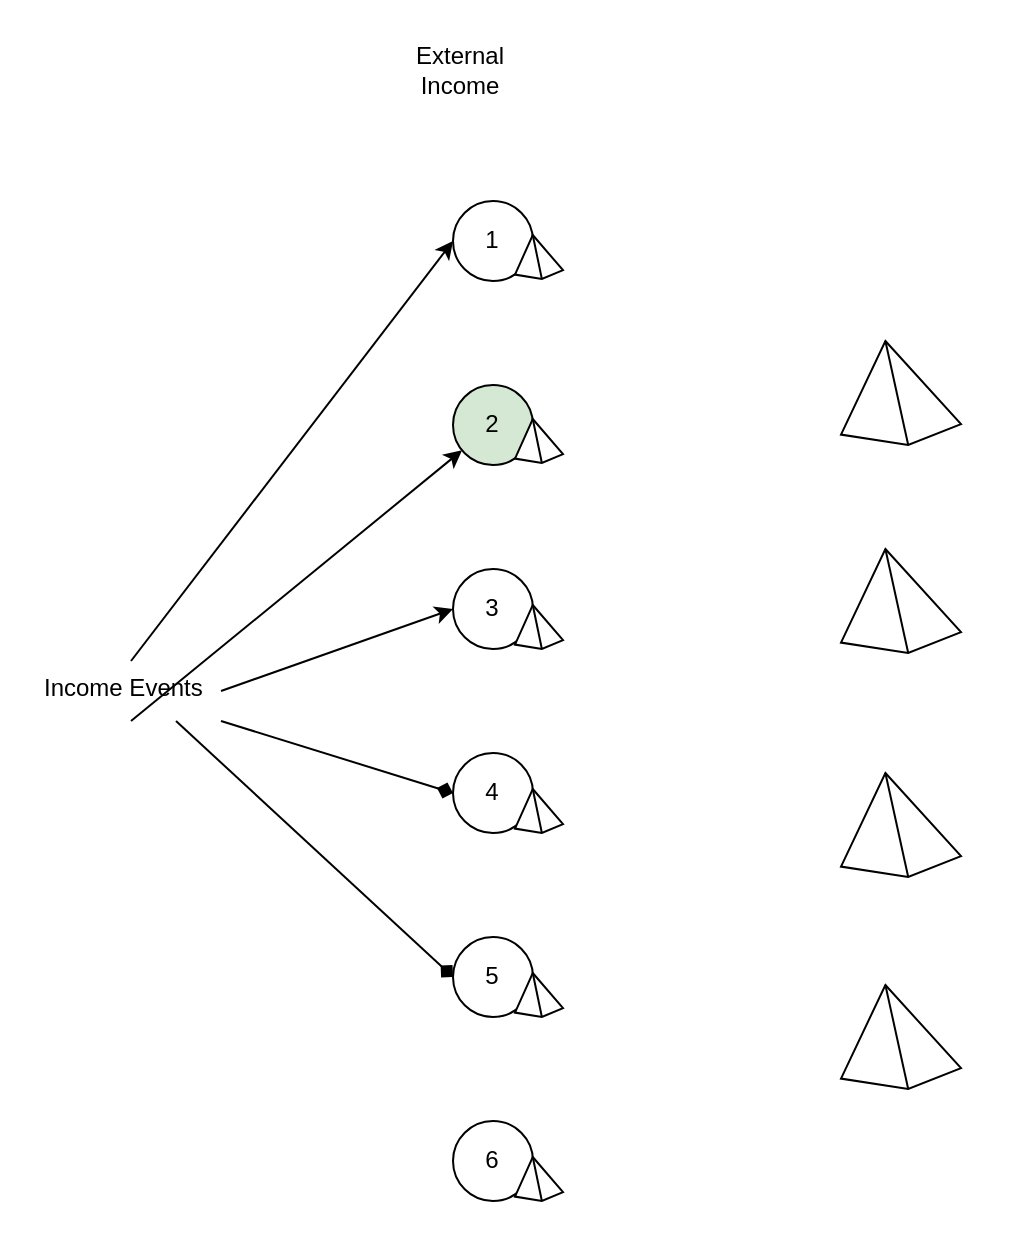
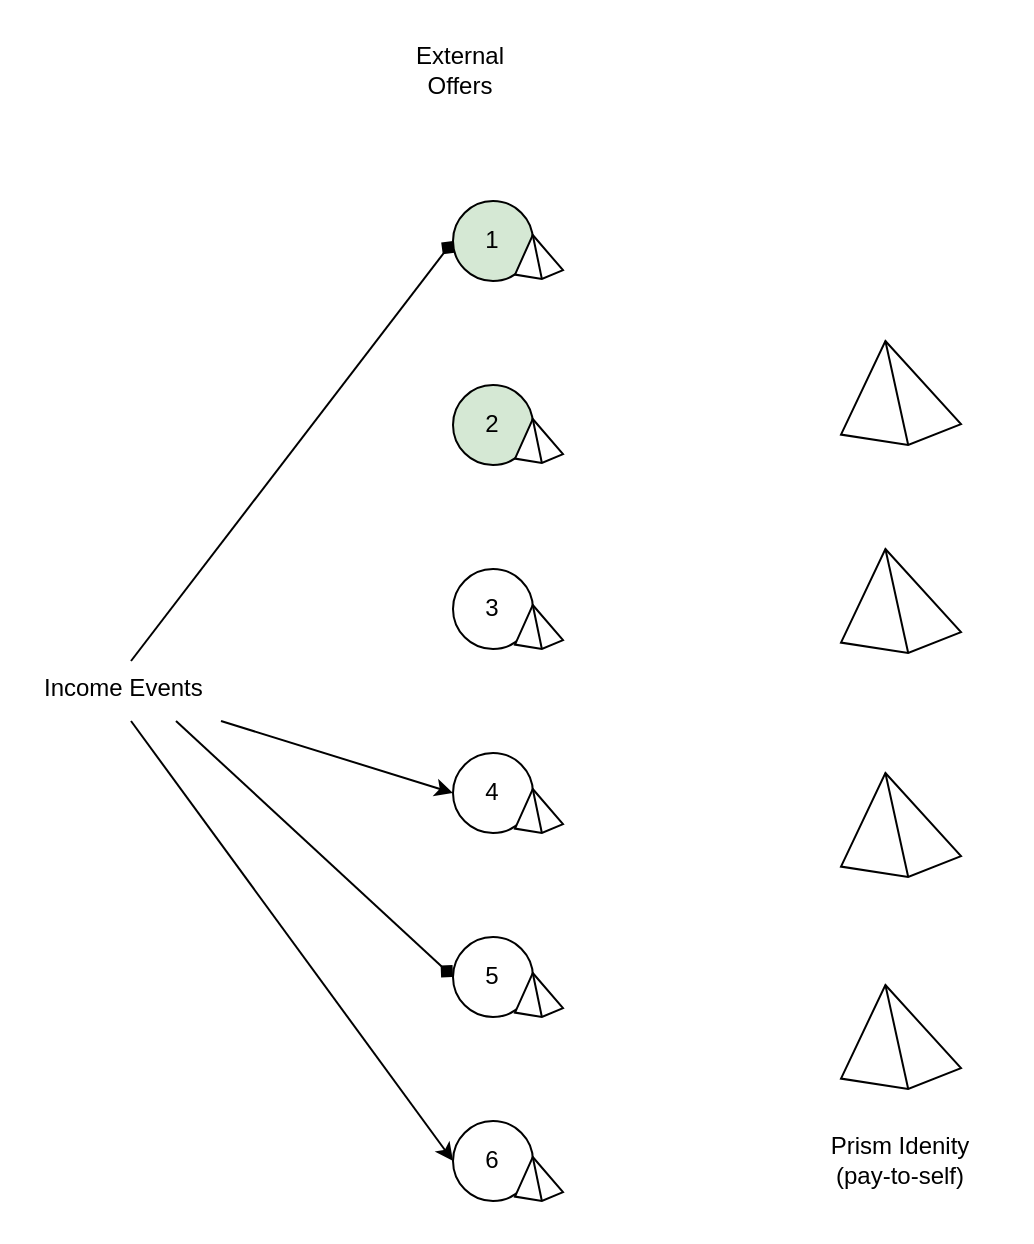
- <mxCell id="12" value="External Income" style="text;html=1;align=center;verticalAlign=middle;whiteSpace=wrap;rounded=0;" vertex="1" parent="1"><mxGeometry x="200" y="20" width="60" height="30" as="geometry" /></mxCell>
+ <mxCell id="12" value="External Offers" style="text;html=1;align=center;verticalAlign=middle;whiteSpace=wrap;rounded=0;" vertex="1" parent="1"><mxGeometry x="200" y="20" width="60" height="30" as="geometry" /></mxCell>
- <mxCell id="7" value="1" style="ellipse;whiteSpace=wrap;html=1;aspect=fixed;direction=south;" vertex="1" parent="1"><mxGeometry x="226" y="100" width="40" height="40" as="geometry" /></mxCell>
+ <mxCell id="7" value="1" style="ellipse;whiteSpace=wrap;html=1;aspect=fixed;direction=south;fillColor=#d5e8d4;" vertex="1" parent="1"><mxGeometry x="226" y="100" width="40" height="40" as="geometry" /></mxCell>
- <mxCell id="14" value="" style="endArrow=classic;html=1;rounded=0;exitX=0.5;exitY=0;exitDx=0;exitDy=0;entryX=0.5;entryY=1;entryDx=0;entryDy=0;" edge="1" parent="1" source="13" target="7"><mxGeometry width="50" height="50" relative="1" as="geometry"><mxPoint x="360" y="310" as="sourcePoint" /><mxPoint x="410" y="260" as="targetPoint" /></mxGeometry></mxCell>
+ <mxCell id="14" value="" style="endArrow=diamond;html=1;rounded=0;exitX=0.5;exitY=0;exitDx=0;exitDy=0;entryX=0.5;entryY=1;entryDx=0;entryDy=0;" edge="1" parent="1" source="13" target="7"><mxGeometry width="50" height="50" relative="1" as="geometry"><mxPoint x="360" y="310" as="sourcePoint" /><mxPoint x="410" y="260" as="targetPoint" /></mxGeometry></mxCell>
- <mxCell id="18" value="" style="endArrow=classic;html=1;rounded=0;exitX=0.5;exitY=1;exitDx=0;exitDy=0;" edge="1" parent="1" source="13" target="6"><mxGeometry width="50" height="50" relative="1" as="geometry"><mxPoint x="160" y="380" as="sourcePoint" /><mxPoint x="276" y="170" as="targetPoint" /></mxGeometry></mxCell>
+ <mxCell id="18" value="" style="endArrow=classic;html=1;rounded=0;exitX=0.5;exitY=1;exitDx=0;exitDy=0;entryX=0.5;entryY=1;entryDx=0;entryDy=0;" edge="1" parent="1" source="13" target="2"><mxGeometry width="50" height="50" relative="1" as="geometry"><mxPoint x="160" y="380" as="sourcePoint" /><mxPoint x="276" y="170" as="targetPoint" /></mxGeometry></mxCell>
- <mxCell id="15" value="" style="endArrow=classic;html=1;rounded=0;exitX=1;exitY=0.5;exitDx=0;exitDy=0;entryX=0.5;entryY=1;entryDx=0;entryDy=0;" edge="1" parent="1" source="13" target="5"><mxGeometry width="50" height="50" relative="1" as="geometry"><mxPoint x="130" y="350" as="sourcePoint" /><mxPoint x="246" y="140" as="targetPoint" /></mxGeometry></mxCell>
- <mxCell id="16" value="" style="endArrow=diamond;html=1;rounded=0;exitX=1;exitY=1;exitDx=0;exitDy=0;entryX=0.5;entryY=1;entryDx=0;entryDy=0;" edge="1" parent="1" source="13" target="4"><mxGeometry width="50" height="50" relative="1" as="geometry"><mxPoint x="140" y="360" as="sourcePoint" /><mxPoint x="256" y="150" as="targetPoint" /></mxGeometry></mxCell>
+ <mxCell id="16" value="" style="endArrow=classic;html=1;rounded=0;exitX=1;exitY=1;exitDx=0;exitDy=0;entryX=0.5;entryY=1;entryDx=0;entryDy=0;" edge="1" parent="1" source="13" target="4"><mxGeometry width="50" height="50" relative="1" as="geometry"><mxPoint x="140" y="360" as="sourcePoint" /><mxPoint x="256" y="150" as="targetPoint" /></mxGeometry></mxCell>
+ <mxCell id="19" value="Prism Idenity (pay-to-self)" style="text;html=1;align=center;verticalAlign=middle;whiteSpace=wrap;rounded=0;" vertex="1" parent="1"><mxGeometry x="405" y="565" width="90" height="30" as="geometry" /></mxCell>
